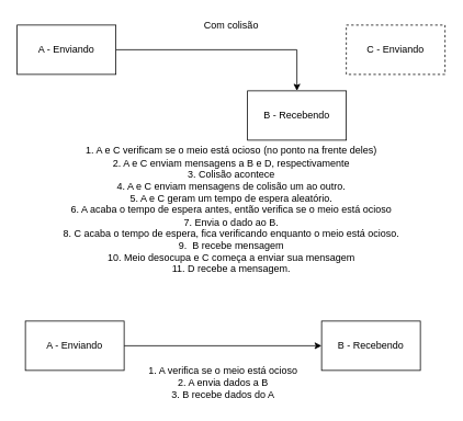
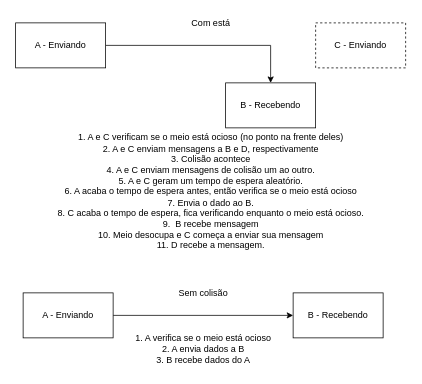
- <mxCell id="7" value="Com colisão" style="text;html=1;align=center;verticalAlign=middle;resizable=0;points=[];autosize=1;" vertex="1" parent="1"><mxGeometry x="240" y="20" width="80" height="20" as="geometry" /></mxCell>
+ <mxCell id="7" value="Com está" style="text;html=1;align=center;verticalAlign=middle;resizable=0;points=[];autosize=1;" vertex="1" parent="1"><mxGeometry x="240" y="20" width="80" height="20" as="geometry" /></mxCell>
+ <mxCell id="2" value="Sem colisão" style="text;html=1;align=center;verticalAlign=middle;resizable=0;points=[];autosize=1;" vertex="1" parent="1"><mxGeometry x="230" y="380" width="80" height="20" as="geometry" /></mxCell>
